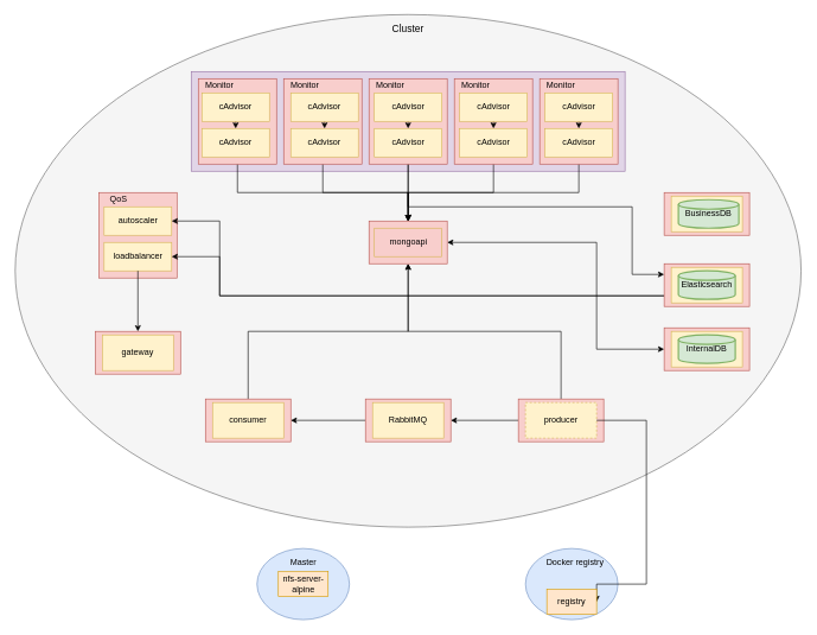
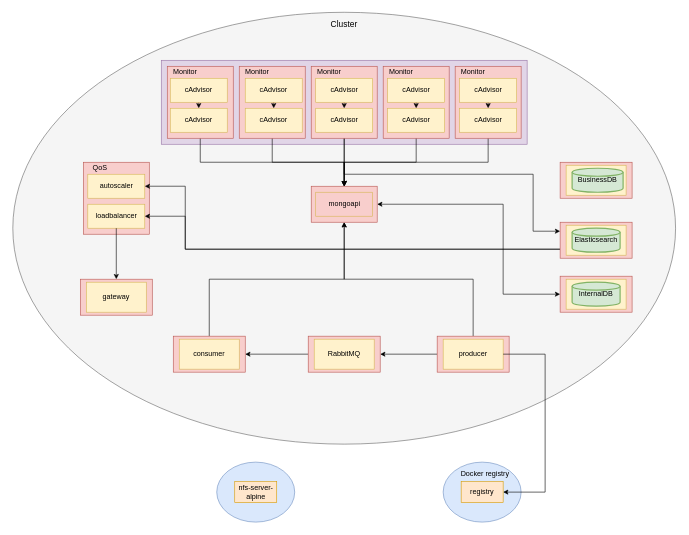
- <mxCell id="63" value="&lt;div&gt;producer&lt;/div&gt;" style="rounded=0;whiteSpace=wrap;html=1;fillColor=#fff2cc;strokeColor=#d6b656;dashed=1;" vertex="1" parent="1"><mxGeometry x="738" y="565" width="100" height="50" as="geometry" /></mxCell>
+ <mxCell id="63" value="&lt;div&gt;producer&lt;/div&gt;" style="rounded=0;whiteSpace=wrap;html=1;fillColor=#fff2cc;strokeColor=#d6b656;" vertex="1" parent="1"><mxGeometry x="738" y="565" width="100" height="50" as="geometry" /></mxCell>
- <mxCell id="73" value="Master" style="text;html=1;strokeColor=none;fillColor=none;align=center;verticalAlign=middle;whiteSpace=wrap;rounded=0;" vertex="1" parent="1"><mxGeometry x="370.5" y="780" width="110" height="20" as="geometry" /></mxCell>
- <mxCell id="69" value="registry" style="rounded=0;whiteSpace=wrap;html=1;fillColor=#ffe6cc;strokeColor=#d79b00;" vertex="1" parent="1"><mxGeometry x="768" y="827.5" width="70" height="35" as="geometry" /></mxCell>
+ <mxCell id="69" value="registry" style="rounded=0;whiteSpace=wrap;html=1;fillColor=#ffe6cc;strokeColor=#d79b00;" vertex="1" parent="1"><mxGeometry x="768" y="802.5" width="70" height="35" as="geometry" /></mxCell>
